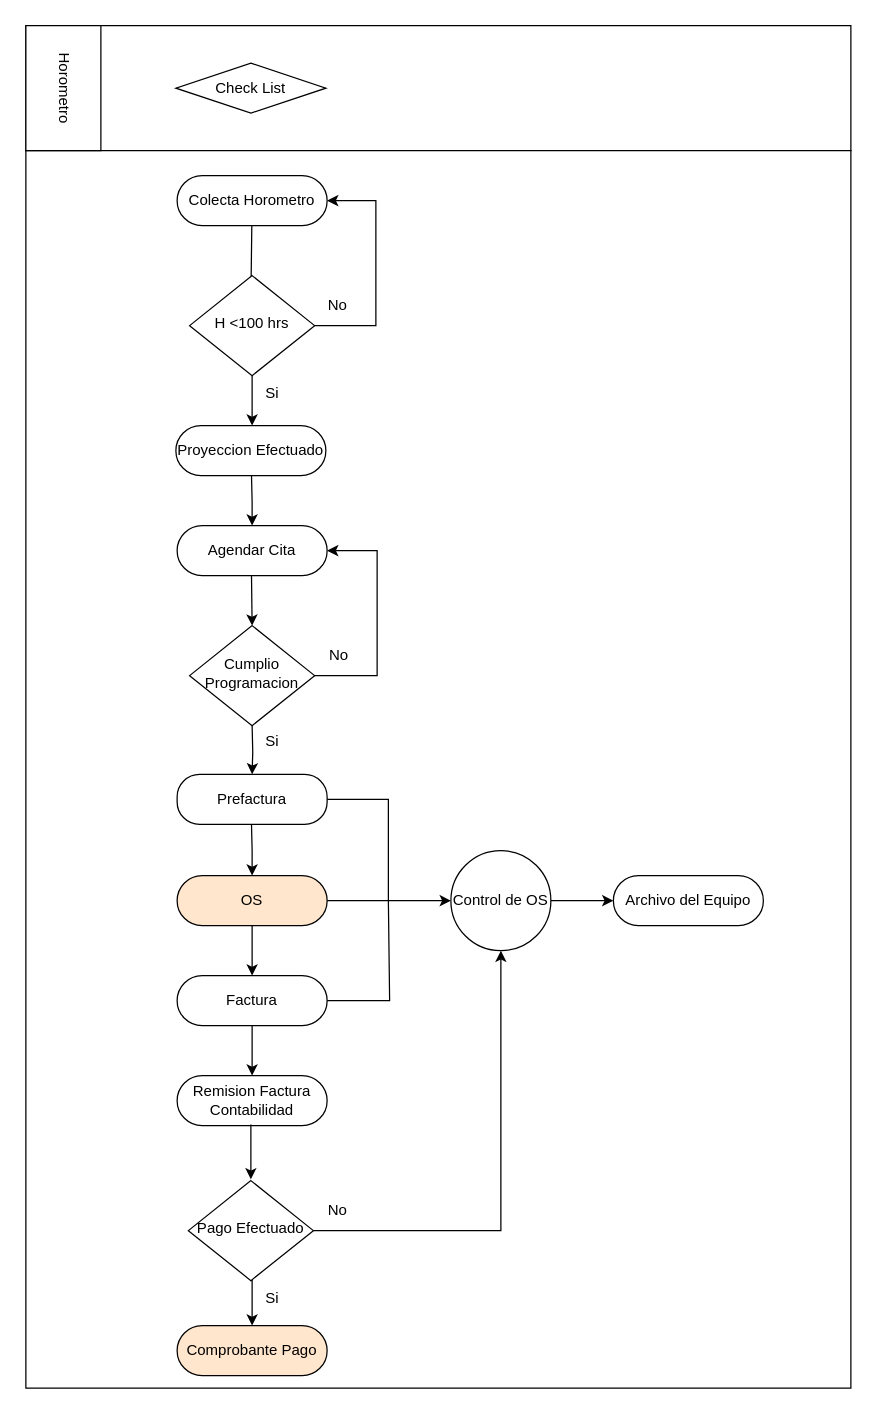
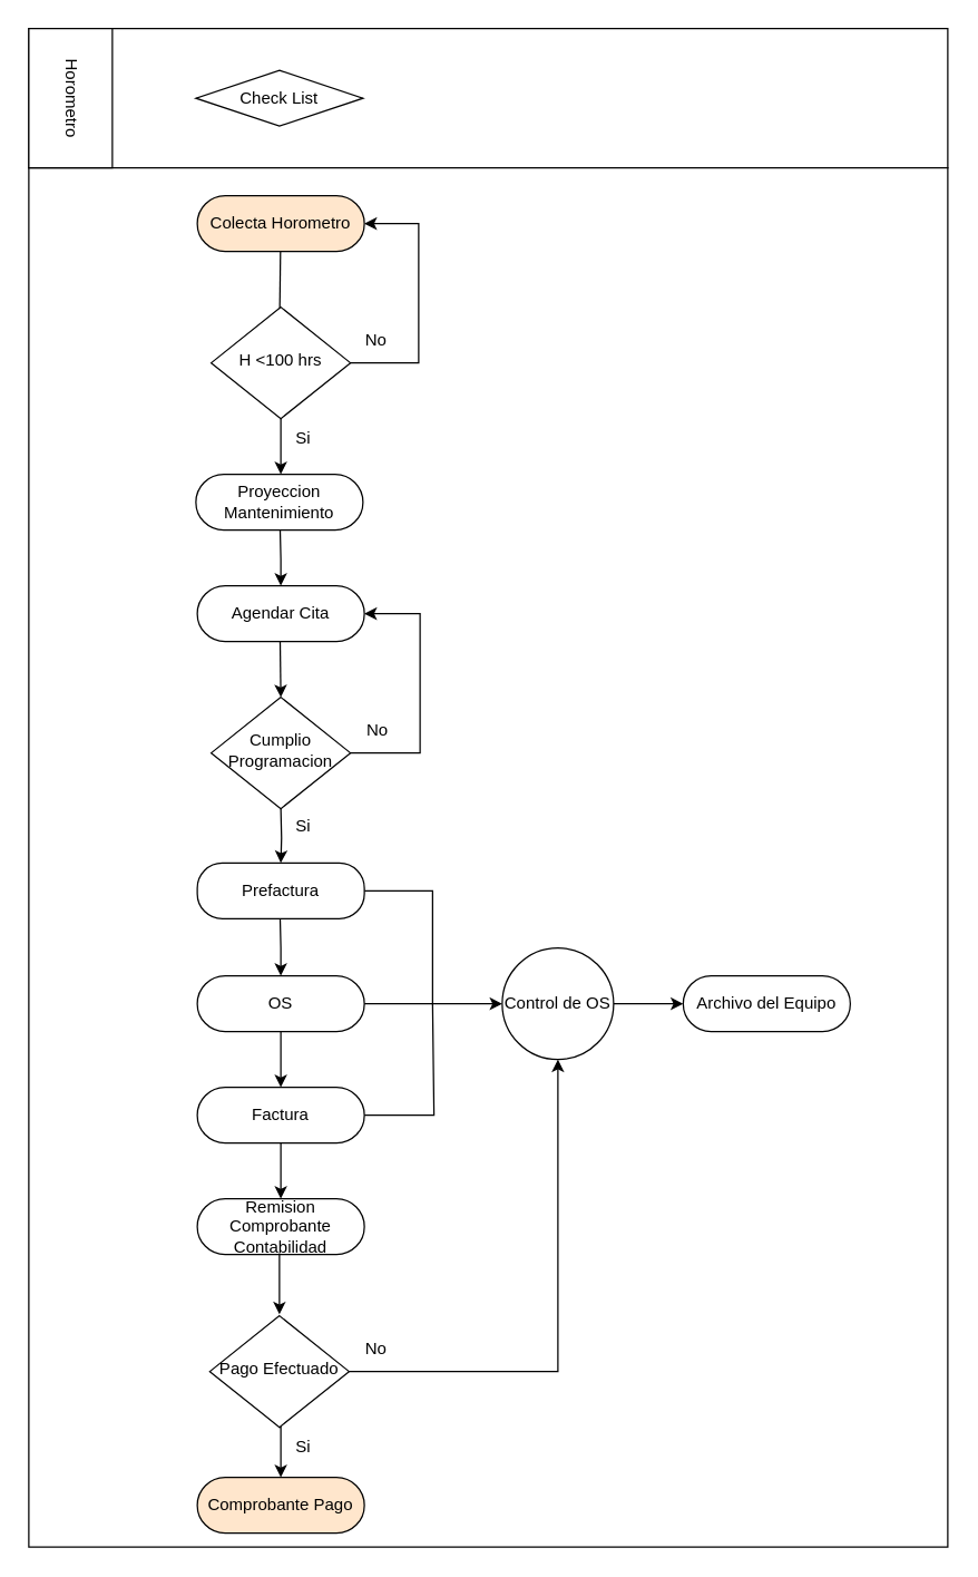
- <mxCell id="8" value="Colecta Horometro" style="rounded=1;whiteSpace=wrap;html=1;fontSize=12;glass=0;strokeWidth=1;shadow=0;arcSize=50;" vertex="1" parent="1"><mxGeometry x="141" y="140" width="120" height="40" as="geometry" /></mxCell>
+ <mxCell id="8" value="Colecta Horometro" style="rounded=1;whiteSpace=wrap;html=1;fontSize=12;glass=0;strokeWidth=1;shadow=0;arcSize=50;fillColor=#ffe6cc;" vertex="1" parent="1"><mxGeometry x="141" y="140" width="120" height="40" as="geometry" /></mxCell>
- <mxCell id="11" value="Proyeccion Efectuado" style="rounded=1;whiteSpace=wrap;html=1;fontSize=12;glass=0;strokeWidth=1;shadow=0;arcSize=50;" vertex="1" parent="1"><mxGeometry x="140" y="340" width="120" height="40" as="geometry" /></mxCell>
+ <mxCell id="11" value="Proyeccion Mantenimiento" style="rounded=1;whiteSpace=wrap;html=1;fontSize=12;glass=0;strokeWidth=1;shadow=0;arcSize=50;" vertex="1" parent="1"><mxGeometry x="140" y="340" width="120" height="40" as="geometry" /></mxCell>
- <mxCell id="23" value="OS" style="rounded=1;whiteSpace=wrap;html=1;fontSize=12;glass=0;strokeWidth=1;shadow=0;arcSize=50;fillColor=#ffe6cc;" vertex="1" parent="1"><mxGeometry x="141" y="700" width="120" height="40" as="geometry" /></mxCell>
+ <mxCell id="23" value="OS" style="rounded=1;whiteSpace=wrap;html=1;fontSize=12;glass=0;strokeWidth=1;shadow=0;arcSize=50;" vertex="1" parent="1"><mxGeometry x="141" y="700" width="120" height="40" as="geometry" /></mxCell>
- <mxCell id="27" value="Remision Factura Contabilidad" style="rounded=1;whiteSpace=wrap;html=1;fontSize=12;glass=0;strokeWidth=1;shadow=0;arcSize=50;" vertex="1" parent="1"><mxGeometry x="141" y="860" width="120" height="40" as="geometry" /></mxCell>
+ <mxCell id="27" value="Remision Comprobante Contabilidad" style="rounded=1;whiteSpace=wrap;html=1;fontSize=12;glass=0;strokeWidth=1;shadow=0;arcSize=50;" vertex="1" parent="1"><mxGeometry x="141" y="860" width="120" height="40" as="geometry" /></mxCell>
